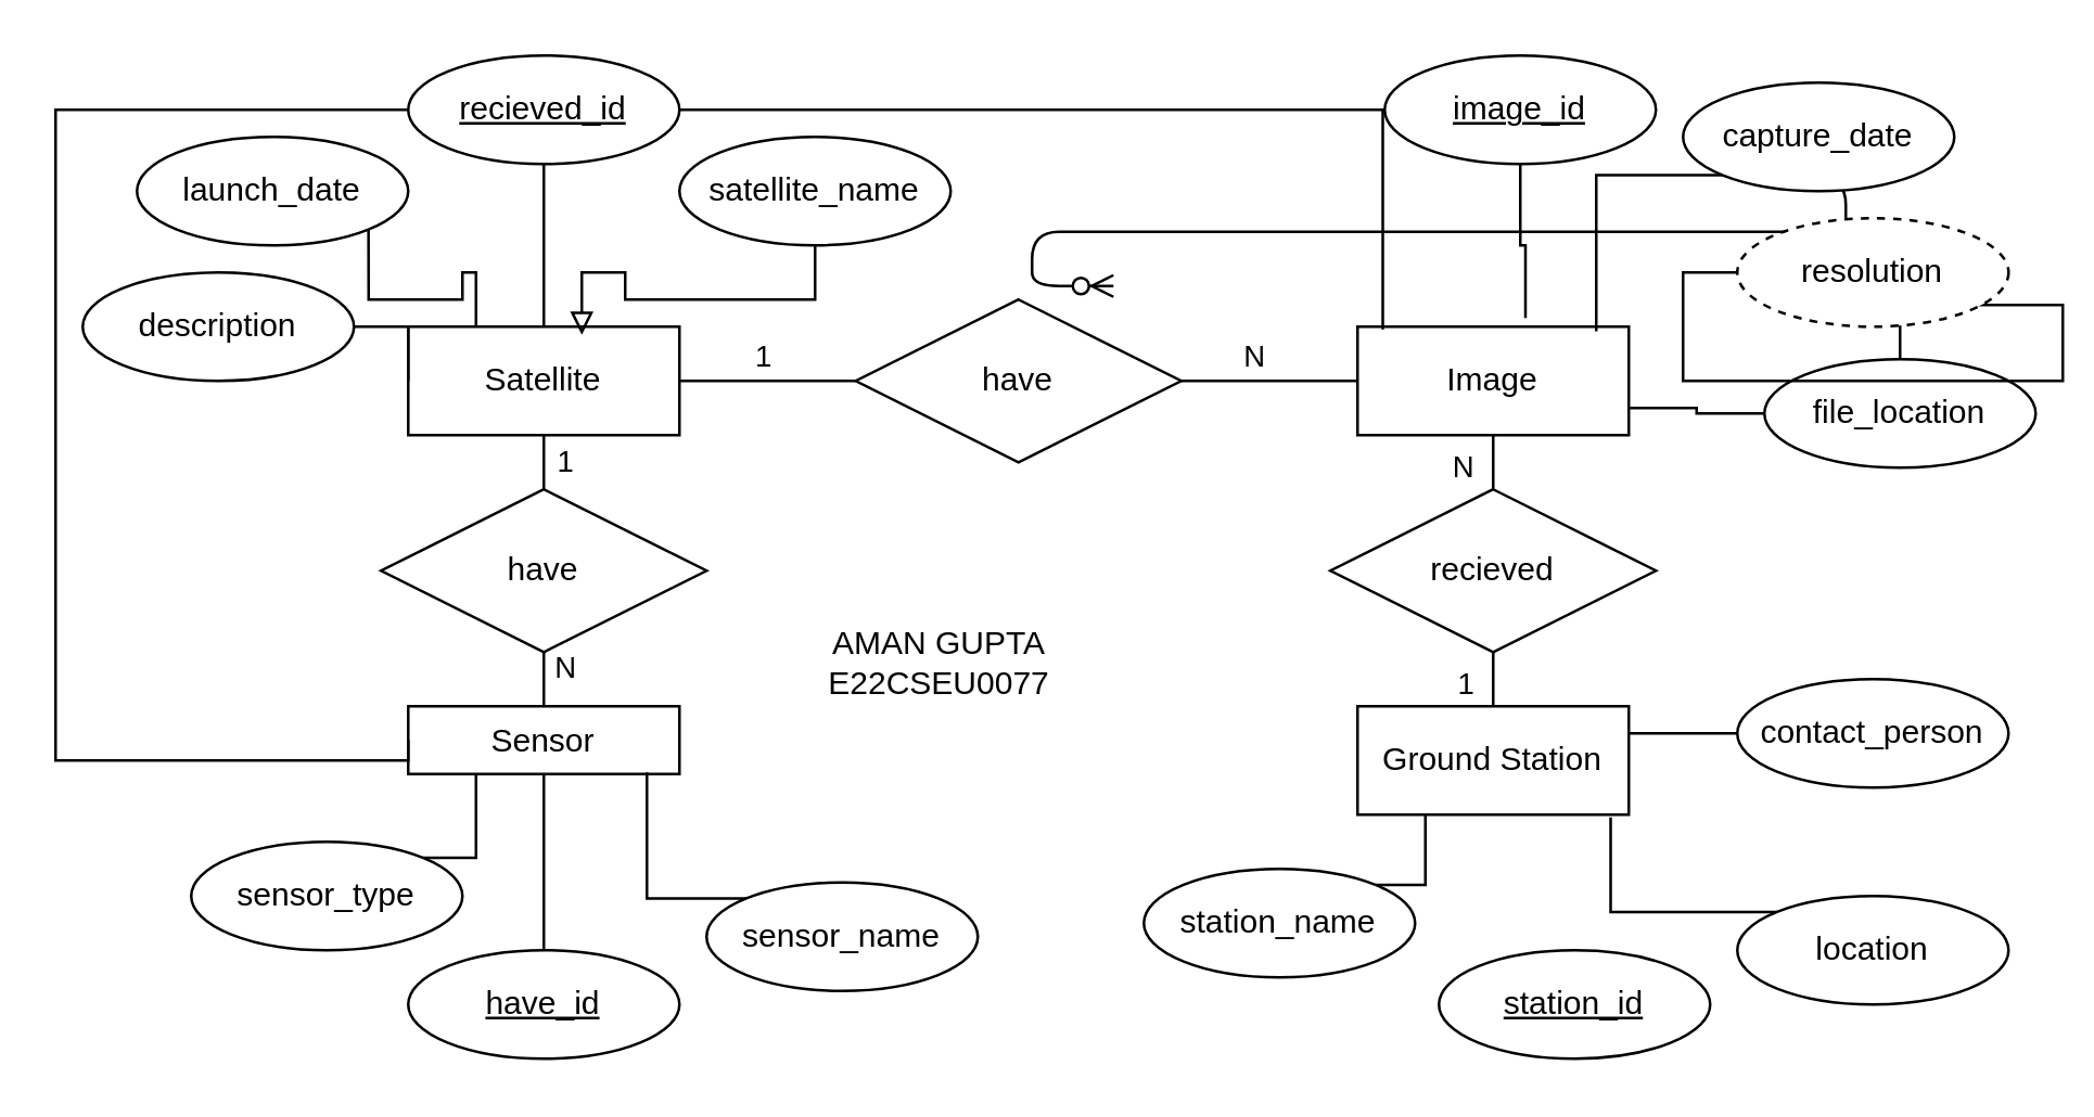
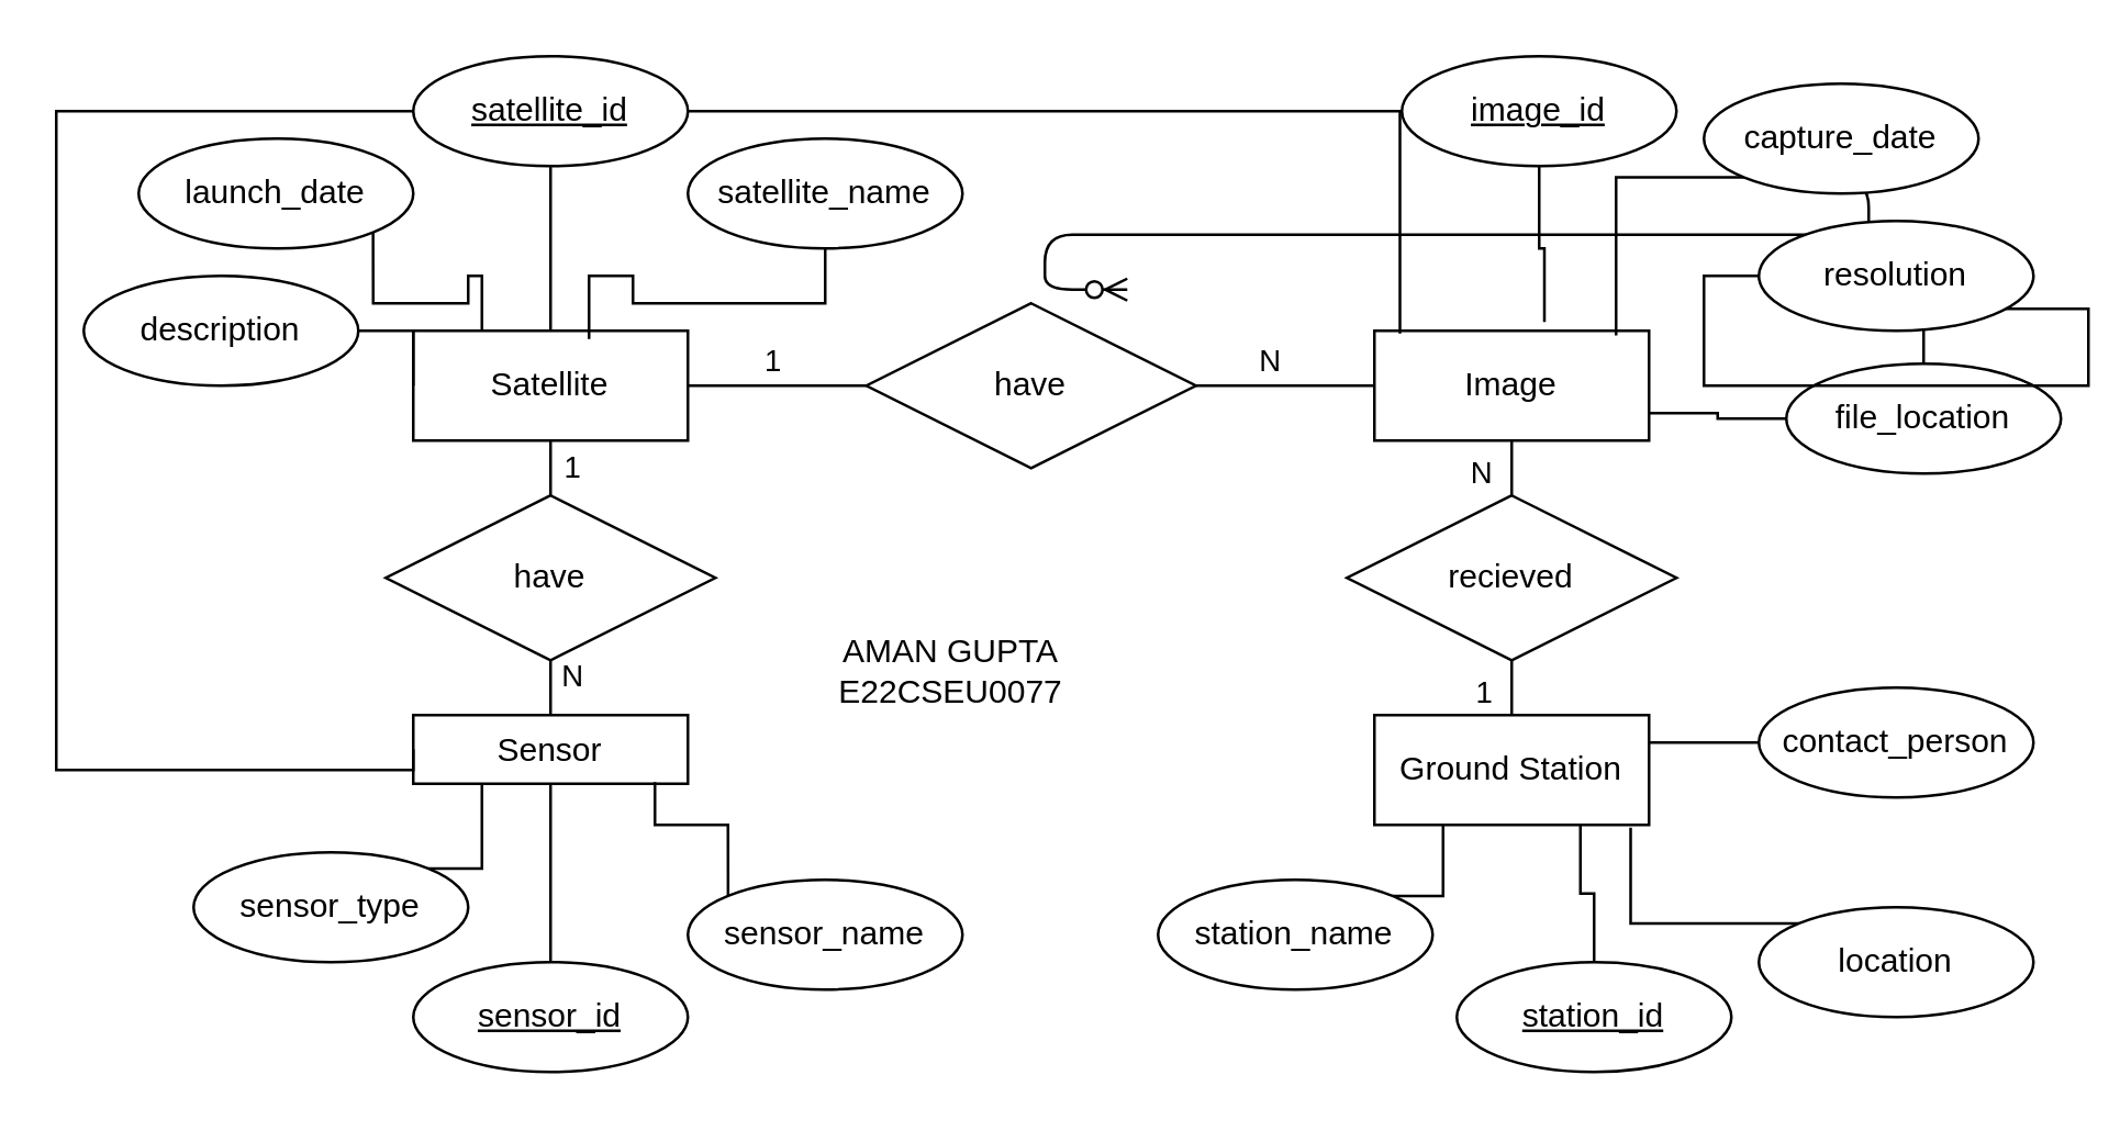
- <mxCell id="25" value="recieved_id" style="ellipse;whiteSpace=wrap;html=1;align=center;fontStyle=4;" parent="1" vertex="1"><mxGeometry x="150" y="20" width="100" height="40" as="geometry" /></mxCell>
+ <mxCell id="25" value="satellite_id" style="ellipse;whiteSpace=wrap;html=1;align=center;fontStyle=4;" parent="1" vertex="1"><mxGeometry x="150" y="20" width="100" height="40" as="geometry" /></mxCell>
- <mxCell id="37" value="resolution" style="ellipse;whiteSpace=wrap;html=1;align=center;dashed=1;" parent="1" vertex="1"><mxGeometry x="640" y="80" width="100" height="40" as="geometry" /></mxCell>
+ <mxCell id="37" value="resolution" style="ellipse;whiteSpace=wrap;html=1;align=center;" parent="1" vertex="1"><mxGeometry x="640" y="80" width="100" height="40" as="geometry" /></mxCell>
- <mxCell id="28" style="edgeStyle=orthogonalEdgeStyle;rounded=0;orthogonalLoop=1;jettySize=auto;html=1;entryX=0.64;entryY=0.075;entryDx=0;entryDy=0;entryPerimeter=0;endArrow=block;endFill=0;" parent="1" source="29" target="6" edge="1"><mxGeometry relative="1" as="geometry" /></mxCell>
+ <mxCell id="28" style="edgeStyle=orthogonalEdgeStyle;rounded=0;orthogonalLoop=1;jettySize=auto;html=1;entryX=0.64;entryY=0.075;entryDx=0;entryDy=0;entryPerimeter=0;endArrow=none;endFill=0;" parent="1" source="29" target="6" edge="1"><mxGeometry relative="1" as="geometry" /></mxCell>
+ <mxCell id="46" style="edgeStyle=orthogonalEdgeStyle;rounded=0;orthogonalLoop=1;jettySize=auto;html=1;exitX=0.5;exitY=0;exitDx=0;exitDy=0;entryX=0.75;entryY=1;entryDx=0;entryDy=0;endArrow=none;endFill=0;" parent="1" source="47" target="10" edge="1"><mxGeometry relative="1" as="geometry" /></mxCell>
- <mxCell id="45" value="sensor_name" style="ellipse;whiteSpace=wrap;html=1;align=center;" parent="1" vertex="1"><mxGeometry x="260" y="325" width="100" height="40" as="geometry" /></mxCell>
+ <mxCell id="45" value="sensor_name" style="ellipse;whiteSpace=wrap;html=1;align=center;" parent="1" vertex="1"><mxGeometry x="250" y="320" width="100" height="40" as="geometry" /></mxCell>
- <mxCell id="41" value="have_id" style="ellipse;whiteSpace=wrap;html=1;align=center;fontStyle=4;" parent="1" vertex="1"><mxGeometry x="150" y="350" width="100" height="40" as="geometry" /></mxCell>
+ <mxCell id="41" value="sensor_id" style="ellipse;whiteSpace=wrap;html=1;align=center;fontStyle=4;" parent="1" vertex="1"><mxGeometry x="150" y="350" width="100" height="40" as="geometry" /></mxCell>
